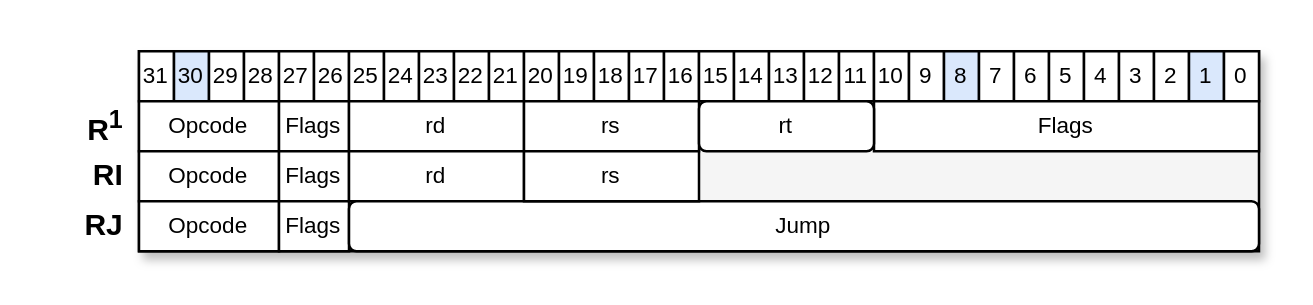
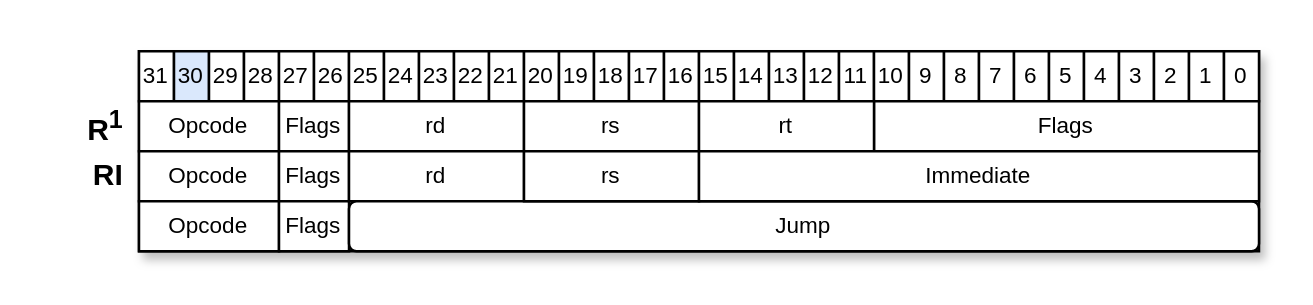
- <mxCell id="29" value="8" style="rounded=0;whiteSpace=wrap;html=1;fontSize=9;fillColor=#dae8fc;" parent="1" vertex="1"><mxGeometry x="377" y="20" width="14" height="20" as="geometry" /></mxCell>
+ <mxCell id="29" value="8" style="rounded=0;whiteSpace=wrap;html=1;fontSize=9;" parent="1" vertex="1"><mxGeometry x="377" y="20" width="14" height="20" as="geometry" /></mxCell>
- <mxCell id="36" value="1" style="rounded=0;whiteSpace=wrap;html=1;fontSize=9;fillColor=#dae8fc;" parent="1" vertex="1"><mxGeometry x="475" y="20" width="14" height="20" as="geometry" /></mxCell>
+ <mxCell id="36" value="1" style="rounded=0;whiteSpace=wrap;html=1;fontSize=9;" parent="1" vertex="1"><mxGeometry x="475" y="20" width="14" height="20" as="geometry" /></mxCell>
- <mxCell id="43" value="rt" style="whiteSpace=wrap;html=1;fontSize=9;rounded=1;" parent="1" vertex="1"><mxGeometry x="279" y="40" width="70" height="20" as="geometry" /></mxCell>
+ <mxCell id="43" value="rt" style="rounded=0;whiteSpace=wrap;html=1;fontSize=9;" parent="1" vertex="1"><mxGeometry x="279" y="40" width="70" height="20" as="geometry" /></mxCell>
+ <mxCell id="51" value="Immediate" style="rounded=0;whiteSpace=wrap;html=1;fontSize=9;" parent="1" vertex="1"><mxGeometry x="279" y="60" width="224" height="20" as="geometry" /></mxCell>
- <mxCell id="5" value="RJ" style="text;html=1;align=right;verticalAlign=middle;resizable=0;points=[];;autosize=1;fontStyle=1" parent="1" vertex="1"><mxGeometry x="20" y="80" width="30" height="20" as="geometry" /></mxCell>
